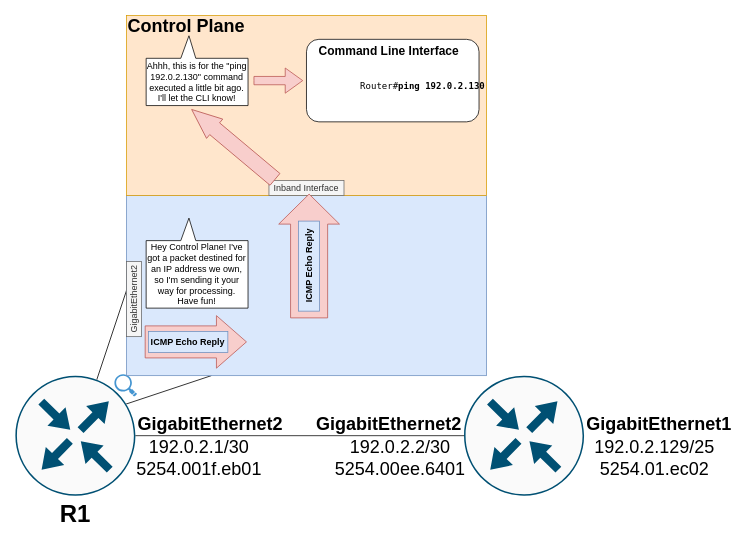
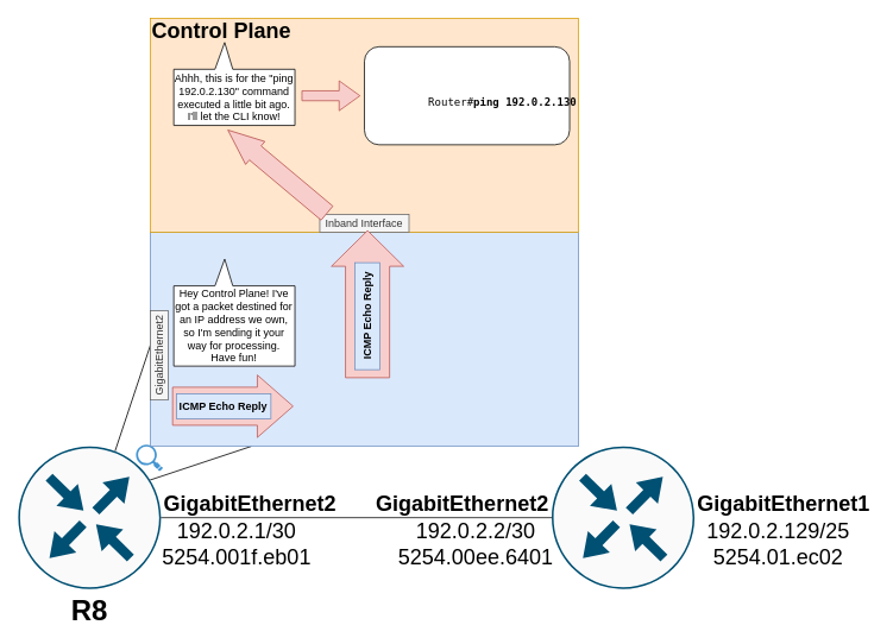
- <mxCell id="28" value="&lt;b&gt;&lt;font style=&quot;font-size: 16px;&quot;&gt;Command Line Interface&lt;/font&gt;&lt;/b&gt;" style="text;html=1;strokeColor=none;fillColor=none;align=center;verticalAlign=middle;whiteSpace=wrap;rounded=0;" vertex="1" parent="1"><mxGeometry x="423" y="51.71" width="190" height="30" as="geometry" /></mxCell>
- <mxCell id="19" value="&lt;font style=&quot;font-size: 32px&quot;&gt;&lt;b&gt;R1&lt;/b&gt;&lt;br&gt;&lt;/font&gt;" style="text;html=1;strokeColor=none;fillColor=none;align=center;verticalAlign=middle;whiteSpace=wrap;rounded=0;" vertex="1" parent="1"><mxGeometry x="60" y="670" width="80" height="30" as="geometry" /></mxCell>
+ <mxCell id="19" value="&lt;font style=&quot;font-size: 32px&quot;&gt;&lt;b&gt;R8&lt;/b&gt;&lt;br&gt;&lt;/font&gt;" style="text;html=1;strokeColor=none;fillColor=none;align=center;verticalAlign=middle;whiteSpace=wrap;rounded=0;" vertex="1" parent="1"><mxGeometry x="60" y="670" width="80" height="30" as="geometry" /></mxCell>
